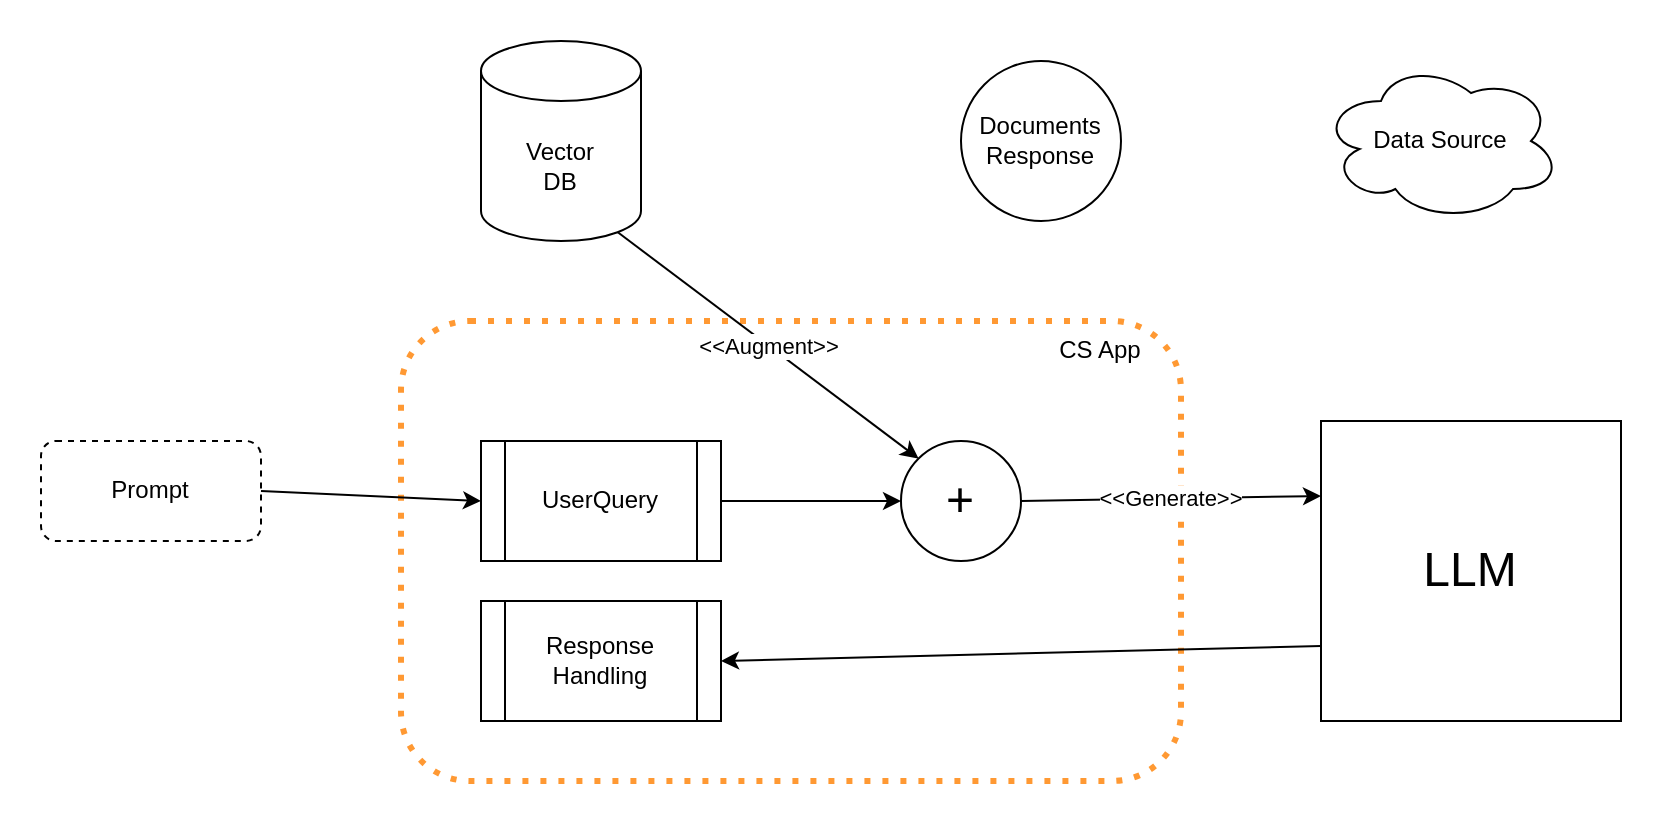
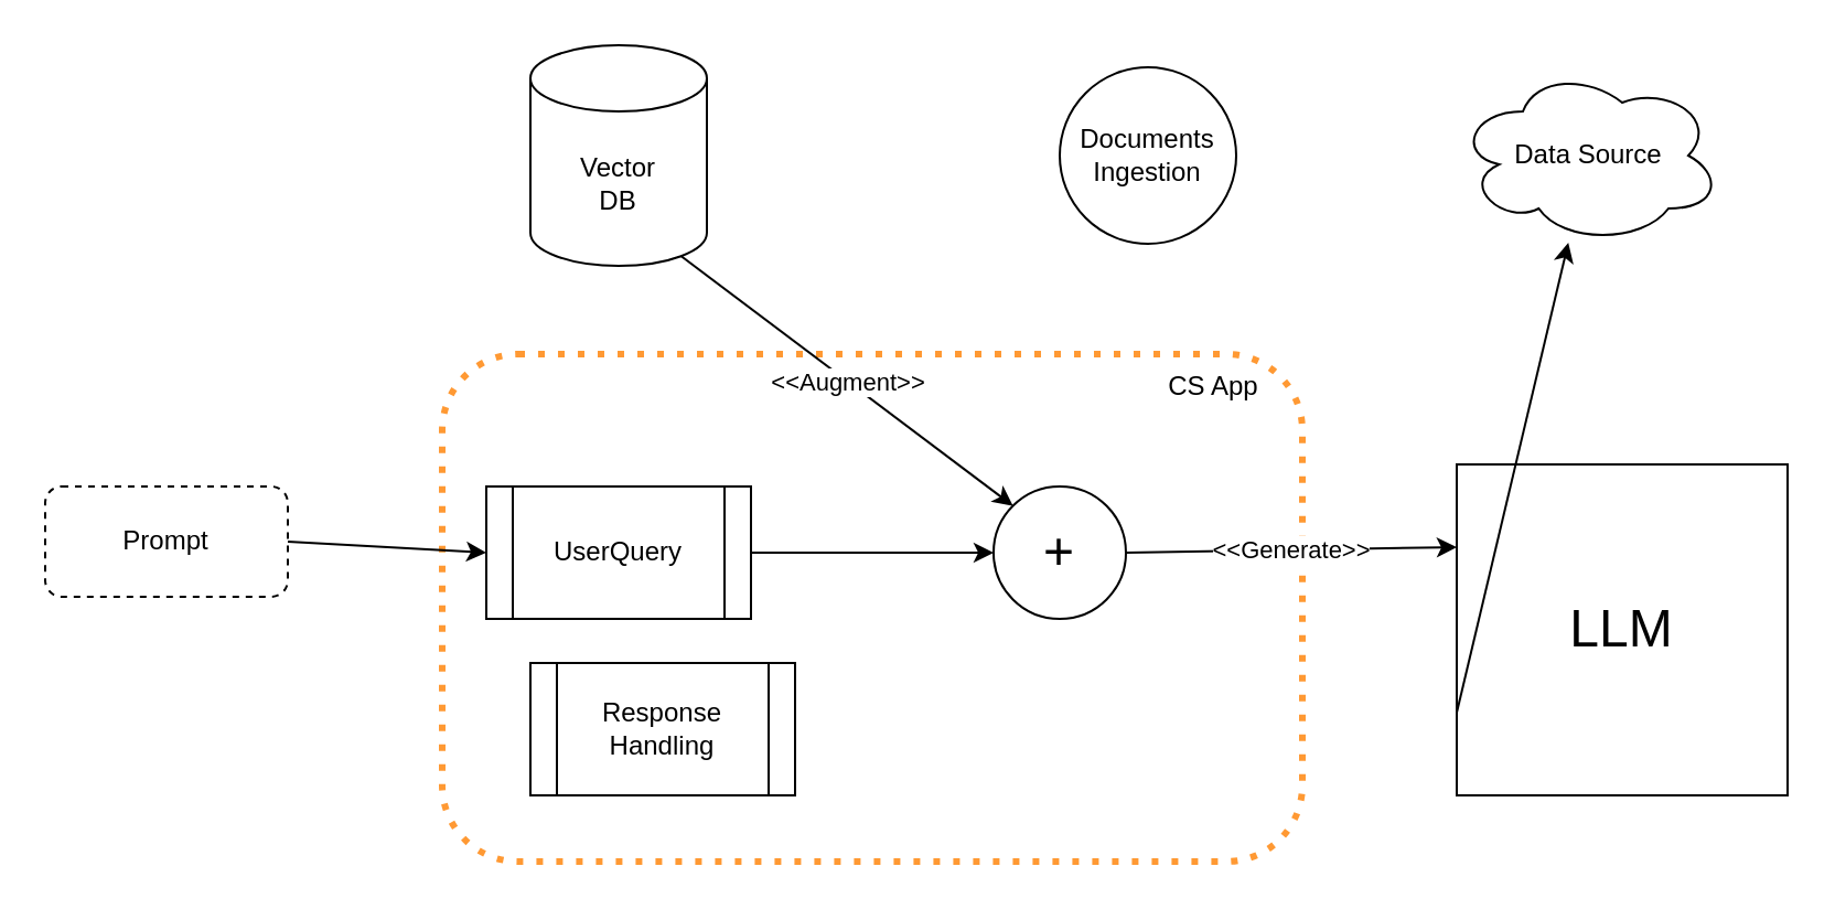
- <mxCell id="8" value="Documents&lt;div&gt;Response&lt;/div&gt;" style="ellipse;whiteSpace=wrap;html=1;aspect=fixed;" vertex="1" parent="1"><mxGeometry x="480" y="30" width="80" height="80" as="geometry" /></mxCell>
+ <mxCell id="8" value="Documents&lt;div&gt;Ingestion&lt;/div&gt;" style="ellipse;whiteSpace=wrap;html=1;aspect=fixed;" vertex="1" parent="1"><mxGeometry x="480" y="30" width="80" height="80" as="geometry" /></mxCell>
- <mxCell id="9" value="UserQuery" style="shape=process;whiteSpace=wrap;html=1;backgroundOutline=1;" vertex="1" parent="1"><mxGeometry x="240" y="220" width="120" height="60" as="geometry" /></mxCell>
+ <mxCell id="9" value="UserQuery" style="shape=process;whiteSpace=wrap;html=1;backgroundOutline=1;" vertex="1" parent="1"><mxGeometry x="220" y="220" width="120" height="60" as="geometry" /></mxCell>
- <mxCell id="17" value="" style="endArrow=classic;html=1;rounded=0;exitX=0;exitY=0.75;exitDx=0;exitDy=0;entryX=1;entryY=0.5;entryDx=0;entryDy=0;" edge="1" parent="1" source="3" target="16"><mxGeometry width="50" height="50" relative="1" as="geometry"><mxPoint x="280" y="390" as="sourcePoint" /><mxPoint x="330" y="340" as="targetPoint" /></mxGeometry></mxCell>
+ <mxCell id="17" value="" style="endArrow=classic;html=1;rounded=0;exitX=0;exitY=0.75;exitDx=0;exitDy=0;" edge="1" parent="1" source="3" target="7"><mxGeometry width="50" height="50" relative="1" as="geometry"><mxPoint x="280" y="390" as="sourcePoint" /><mxPoint x="330" y="340" as="targetPoint" /></mxGeometry></mxCell>
